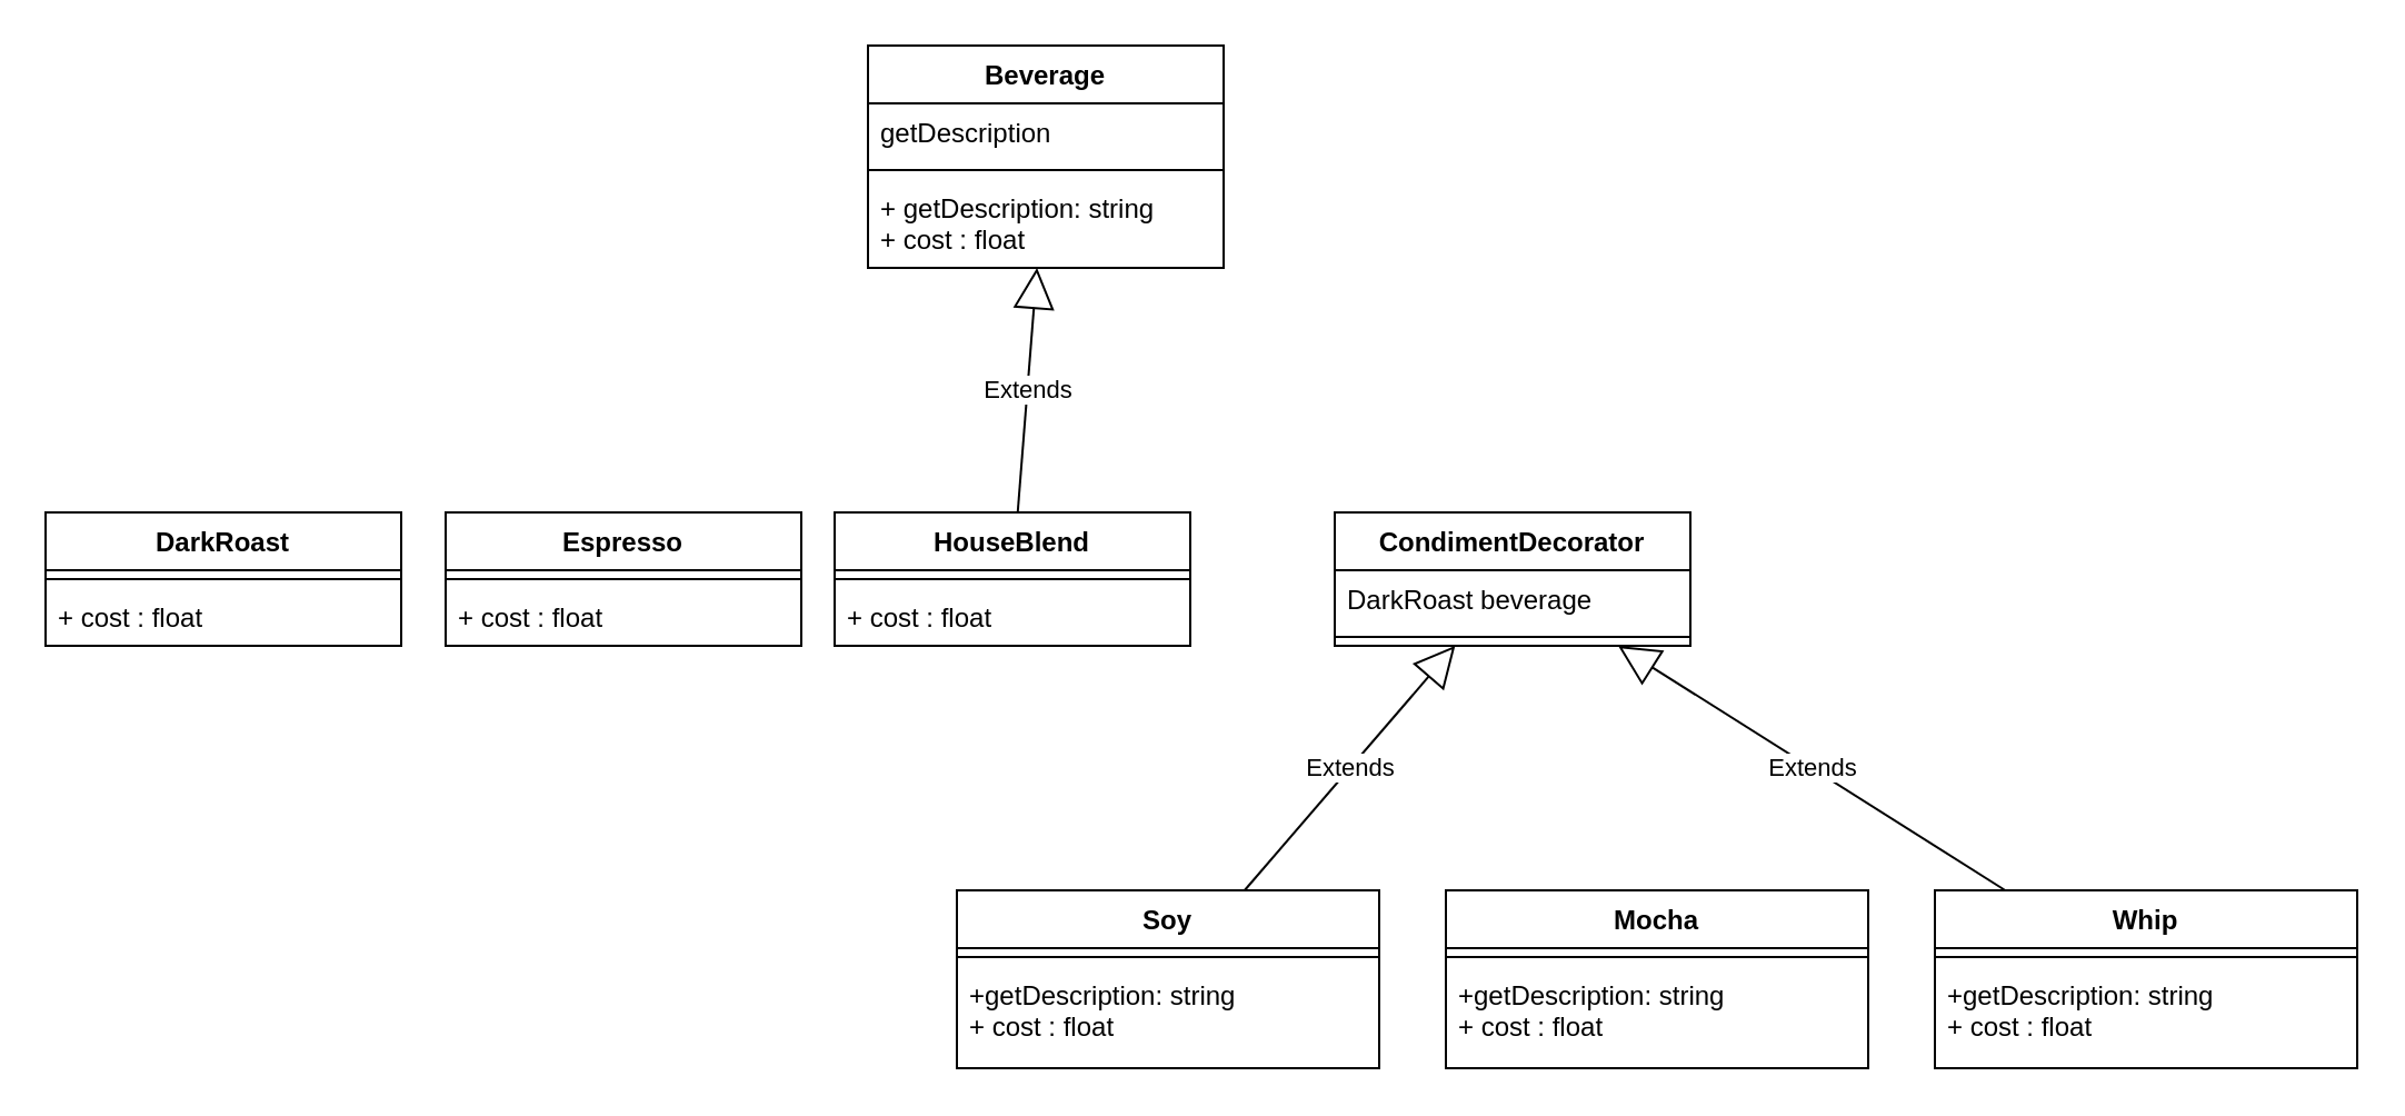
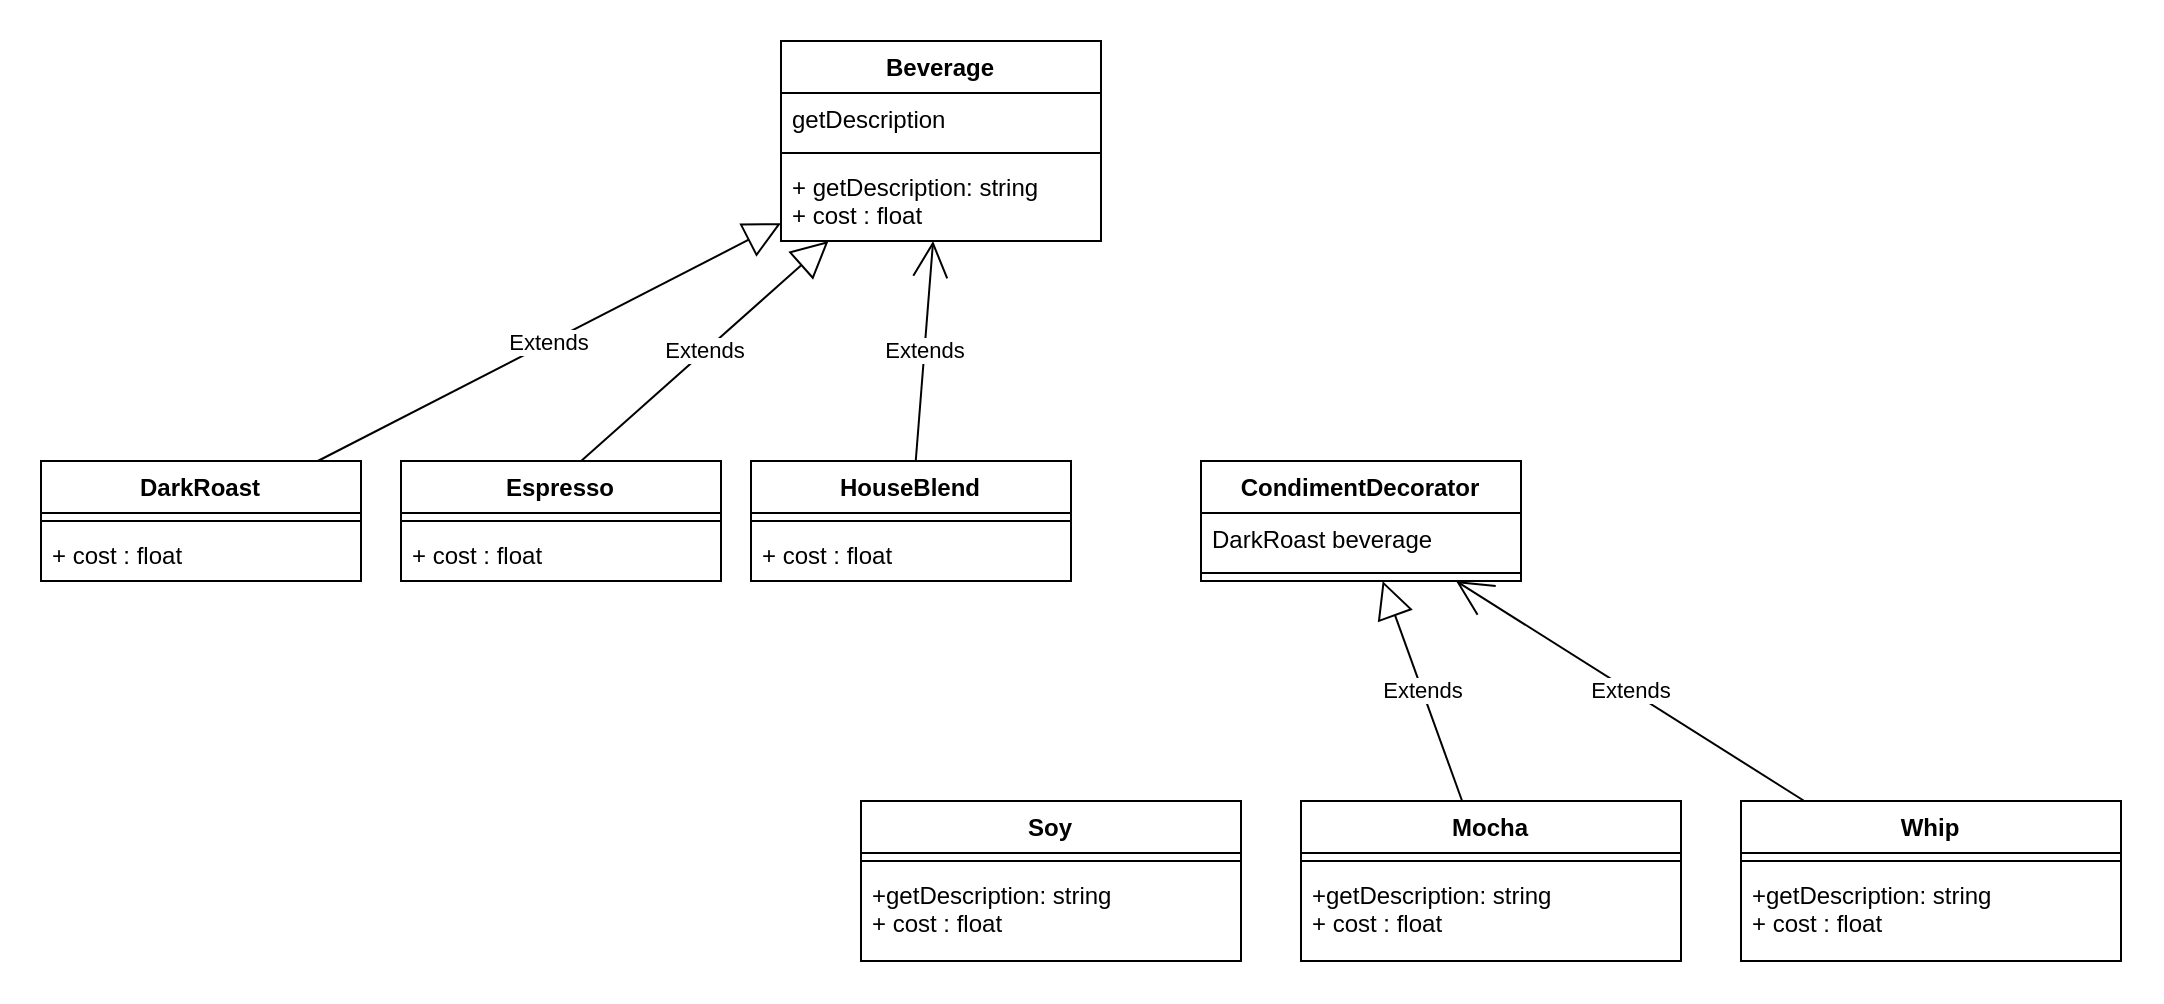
- <mxCell id="17" value="Extends" style="endArrow=block;endSize=16;endFill=0;html=1;" edge="1" parent="1" source="12" target="2"><mxGeometry width="160" relative="1" as="geometry"><mxPoint x="300.08" y="240" as="sourcePoint" /><mxPoint x="423.775" y="130" as="targetPoint" /></mxGeometry></mxCell>
+ <mxCell id="17" value="Extends" style="endArrow=open;endSize=16;endFill=0;html=1;" edge="1" parent="1" source="12" target="2"><mxGeometry width="160" relative="1" as="geometry"><mxPoint x="300.08" y="240" as="sourcePoint" /><mxPoint x="423.775" y="130" as="targetPoint" /></mxGeometry></mxCell>
+ <mxCell id="16" value="Extends" style="endArrow=block;endSize=16;endFill=0;html=1;exitX=0.563;exitY=0;exitDx=0;exitDy=0;exitPerimeter=0;" edge="1" parent="1" source="9" target="2"><mxGeometry width="160" relative="1" as="geometry"><mxPoint x="168.421" y="240" as="sourcePoint" /><mxPoint x="400" y="121.081" as="targetPoint" /></mxGeometry></mxCell>
+ <mxCell id="15" value="Extends" style="endArrow=block;endSize=16;endFill=0;html=1;" edge="1" parent="1" source="6" target="2"><mxGeometry width="160" relative="1" as="geometry"><mxPoint x="290" y="350" as="sourcePoint" /><mxPoint x="450" y="350" as="targetPoint" /></mxGeometry></mxCell>
- <mxCell id="32" value="Extends" style="endArrow=block;endSize=16;endFill=0;html=1;" edge="1" parent="1" source="27" target="18"><mxGeometry width="160" relative="1" as="geometry"><mxPoint x="740.556" y="410" as="sourcePoint" /><mxPoint x="700.833" y="300" as="targetPoint" /></mxGeometry></mxCell>
+ <mxCell id="32" value="Extends" style="endArrow=open;endSize=16;endFill=0;html=1;" edge="1" parent="1" source="27" target="18"><mxGeometry width="160" relative="1" as="geometry"><mxPoint x="740.556" y="410" as="sourcePoint" /><mxPoint x="700.833" y="300" as="targetPoint" /></mxGeometry></mxCell>
- <mxCell id="30" value="Extends" style="endArrow=block;endSize=16;endFill=0;html=1;" edge="1" parent="1" source="21" target="18"><mxGeometry width="160" relative="1" as="geometry"><mxPoint x="656.842" y="240" as="sourcePoint" /><mxPoint x="535.263" y="130" as="targetPoint" /></mxGeometry></mxCell>
+ <mxCell id="31" value="Extends" style="endArrow=block;endSize=16;endFill=0;html=1;" edge="1" parent="1" source="24" target="18"><mxGeometry width="160" relative="1" as="geometry"><mxPoint x="569.444" y="410" as="sourcePoint" /><mxPoint x="664.167" y="300" as="targetPoint" /></mxGeometry></mxCell>
